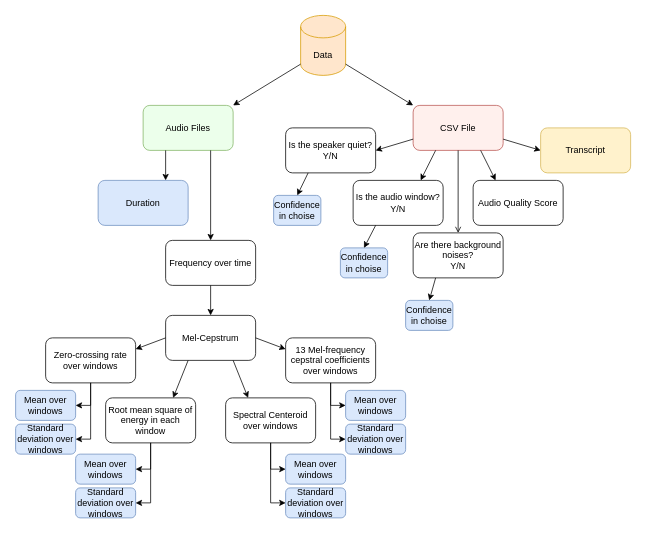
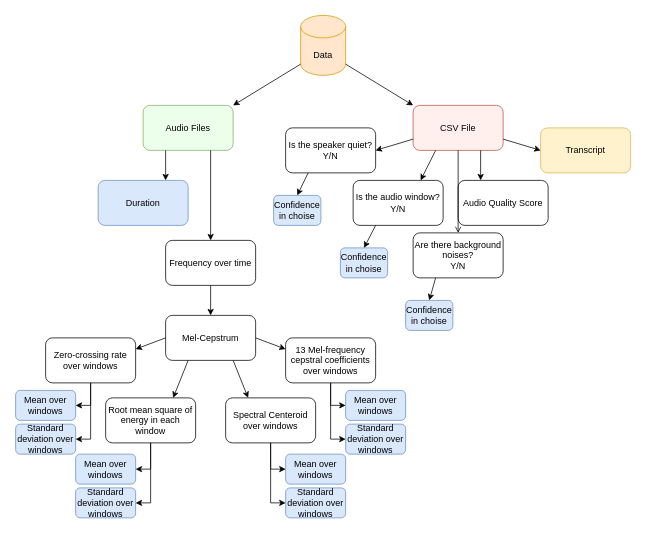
- <mxCell id="5" value="Audio Quality Score" style="rounded=1;whiteSpace=wrap;html=1;" vertex="1" parent="1"><mxGeometry x="630" y="240" width="120" height="60" as="geometry" /></mxCell>
+ <mxCell id="5" value="Audio Quality Score" style="rounded=1;whiteSpace=wrap;html=1;" vertex="1" parent="1"><mxGeometry x="610" y="240" width="120" height="60" as="geometry" /></mxCell>
